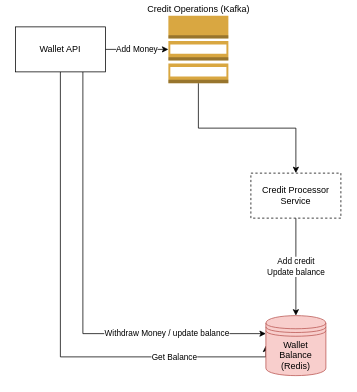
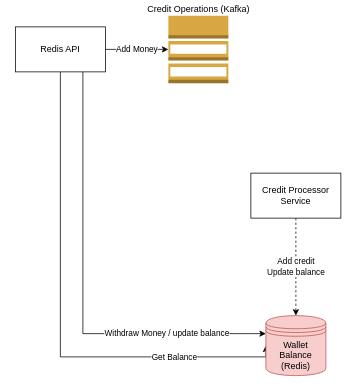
- <mxCell id="5" value="Wallet API" style="rounded=0;whiteSpace=wrap;html=1;" vertex="1" parent="1"><mxGeometry x="20" y="35" width="120" height="60" as="geometry" /></mxCell>
+ <mxCell id="5" value="Redis API" style="rounded=0;whiteSpace=wrap;html=1;" vertex="1" parent="1"><mxGeometry x="20" y="35" width="120" height="60" as="geometry" /></mxCell>
- <mxCell id="7" value="" style="edgeStyle=orthogonalEdgeStyle;rounded=0;orthogonalLoop=1;jettySize=auto;html=1;exitX=0.5;exitY=1;exitDx=0;exitDy=0;exitPerimeter=0;entryX=0.5;entryY=0;entryDx=0;entryDy=0;" edge="1" parent="1" source="8" target="10"><mxGeometry relative="1" as="geometry" /></mxCell>
- <mxCell id="10" value="Credit Processor&lt;br&gt;Service" style="rounded=0;whiteSpace=wrap;html=1;dashed=1;" vertex="1" parent="1"><mxGeometry x="334" y="230" width="120" height="60" as="geometry" /></mxCell>
+ <mxCell id="10" value="Credit Processor&lt;br&gt;Service" style="rounded=0;whiteSpace=wrap;html=1;" vertex="1" parent="1"><mxGeometry x="334" y="230" width="120" height="60" as="geometry" /></mxCell>
- <mxCell id="9" value="Add credit&lt;br&gt;Update balance" style="edgeStyle=orthogonalEdgeStyle;rounded=0;orthogonalLoop=1;jettySize=auto;html=1;exitX=0.5;exitY=1;exitDx=0;exitDy=0;entryX=0.5;entryY=0;entryDx=0;entryDy=0;" edge="1" parent="1" source="10" target="6"><mxGeometry relative="1" as="geometry" /></mxCell>
+ <mxCell id="9" value="Add credit&lt;br&gt;Update balance" style="edgeStyle=orthogonalEdgeStyle;rounded=0;orthogonalLoop=1;jettySize=auto;html=1;exitX=0.5;exitY=1;exitDx=0;exitDy=0;entryX=0.5;entryY=0;entryDx=0;entryDy=0;dashed=1;" edge="1" parent="1" source="10" target="6"><mxGeometry relative="1" as="geometry" /></mxCell>
